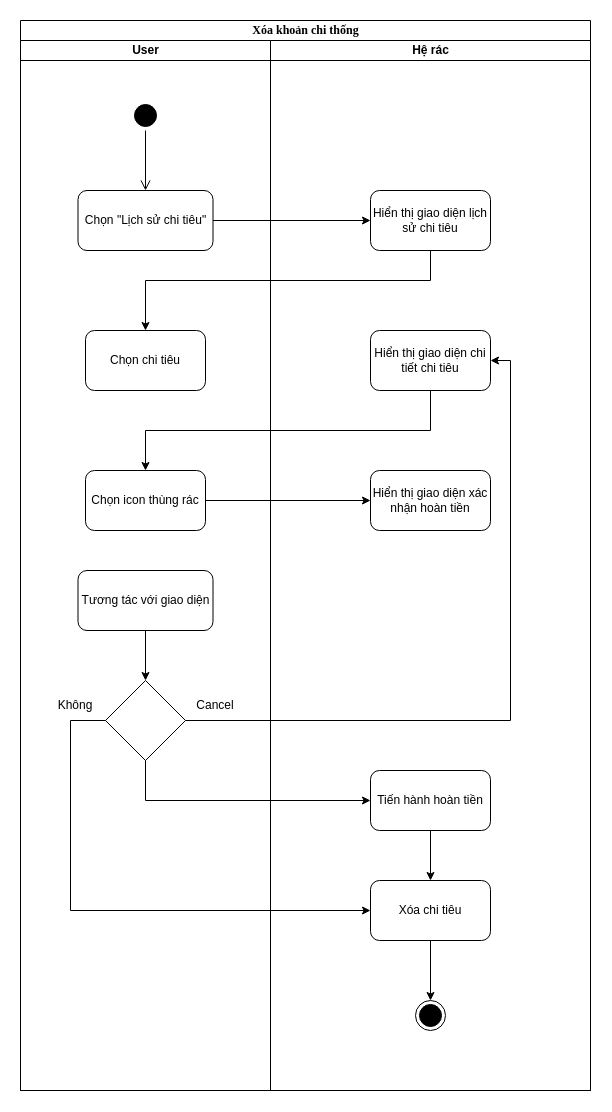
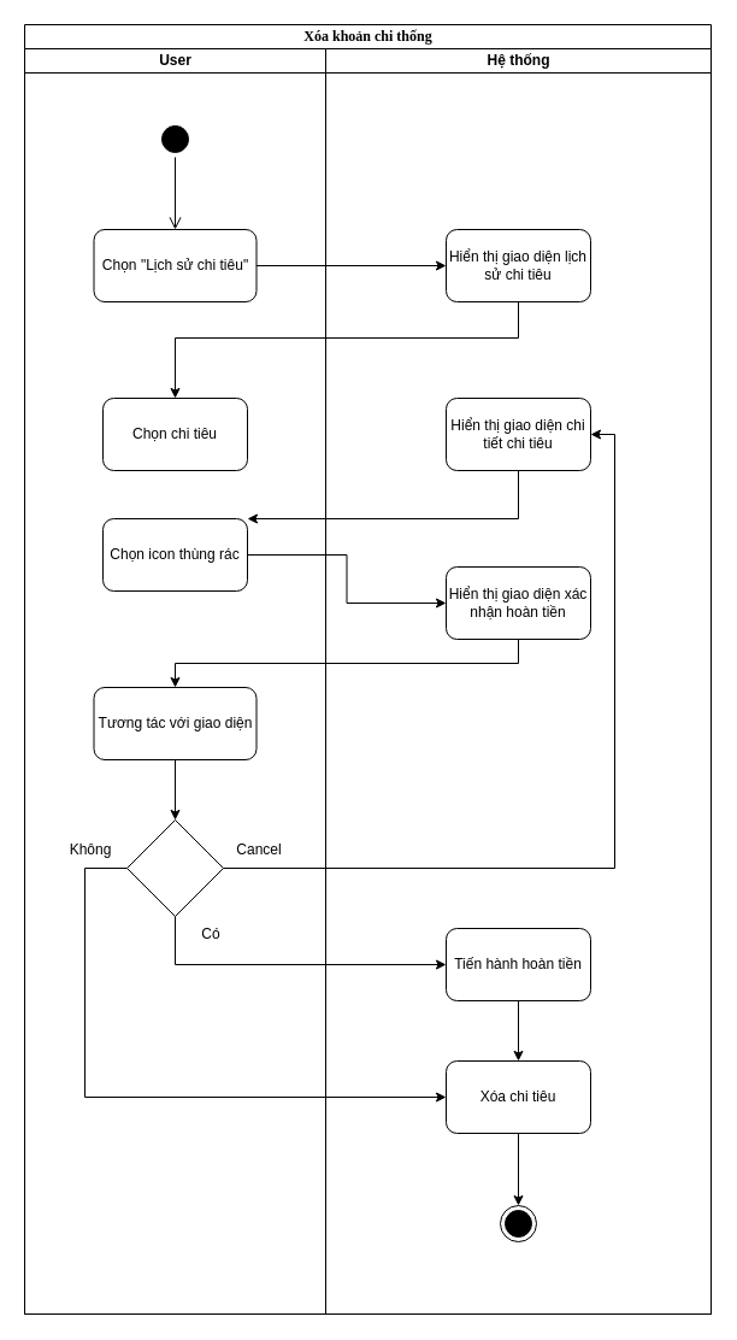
- <mxCell id="22" value="Hệ rác" style="swimlane;html=1;startSize=20;" parent="2" vertex="1"><mxGeometry x="250" y="20" width="320" height="1050" as="geometry" /></mxCell>
+ <mxCell id="22" value="Hệ thống" style="swimlane;html=1;startSize=20;" parent="2" vertex="1"><mxGeometry x="250" y="20" width="320" height="1050" as="geometry" /></mxCell>
- <mxCell id="8" value="Chọn icon thùng rác" style="rounded=1;whiteSpace=wrap;html=1;strokeColor=#000000;" vertex="1" parent="3"><mxGeometry x="65" y="430" width="120" height="60" as="geometry" /></mxCell>
+ <mxCell id="8" value="Chọn icon thùng rác" style="rounded=1;whiteSpace=wrap;html=1;strokeColor=#000000;" vertex="1" parent="3"><mxGeometry x="65" y="390" width="120" height="60" as="geometry" /></mxCell>
+ <mxCell id="19" style="edgeStyle=orthogonalEdgeStyle;rounded=0;orthogonalLoop=1;jettySize=auto;html=1;strokeColor=#000000;" edge="1" parent="2" source="25" target="11"><mxGeometry relative="1" as="geometry"><Array as="points"><mxPoint x="410" y="530" /><mxPoint x="125" y="530" /></Array></mxGeometry></mxCell>
+ <mxCell id="13" value="Có" style="text;html=1;strokeColor=none;fillColor=none;align=center;verticalAlign=middle;whiteSpace=wrap;rounded=0;" vertex="1" parent="3"><mxGeometry x="125" y="720" width="60" height="30" as="geometry" /></mxCell>
